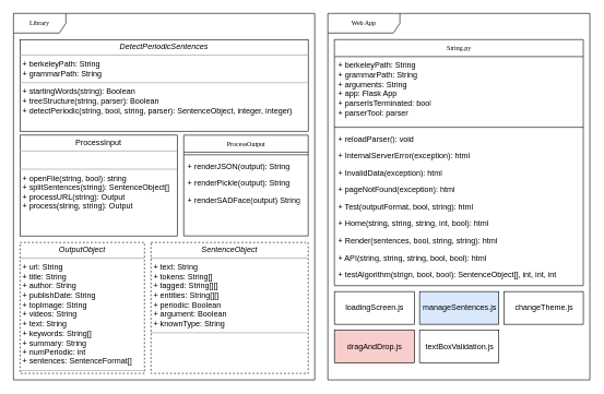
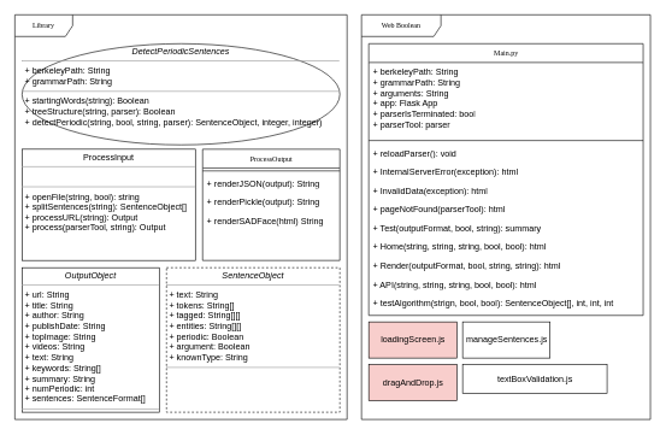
- <mxCell id="12" value="Web App" style="shape=umlFrame;whiteSpace=wrap;html=1;rounded=0;shadow=0;comic=0;labelBackgroundColor=none;strokeColor=#000000;strokeWidth=1;fillColor=#ffffff;fontFamily=Verdana;fontSize=10;fontColor=#000000;align=center;width=110;height=30;" vertex="1" parent="1"><mxGeometry x="500" y="20" width="400" height="560" as="geometry" /></mxCell>
+ <mxCell id="12" value="Web Boolean" style="shape=umlFrame;whiteSpace=wrap;html=1;rounded=0;shadow=0;comic=0;labelBackgroundColor=none;strokeColor=#000000;strokeWidth=1;fillColor=#ffffff;fontFamily=Verdana;fontSize=10;fontColor=#000000;align=center;width=110;height=30;" vertex="1" parent="1"><mxGeometry x="500" y="20" width="400" height="560" as="geometry" /></mxCell>
- <mxCell id="18" value="String.py" style="swimlane;html=1;fontStyle=0;childLayout=stackLayout;horizontal=1;startSize=26;fillColor=none;horizontalStack=0;resizeParent=1;resizeLast=0;collapsible=1;marginBottom=0;swimlaneFillColor=#ffffff;rounded=0;shadow=0;comic=0;labelBackgroundColor=none;strokeColor=#000000;strokeWidth=1;fontFamily=Verdana;fontSize=10;fontColor=#000000;align=center;" vertex="1" parent="1"><mxGeometry x="510" y="60" width="380" height="376" as="geometry" /></mxCell>
+ <mxCell id="18" value="Main.py" style="swimlane;html=1;fontStyle=0;childLayout=stackLayout;horizontal=1;startSize=26;fillColor=none;horizontalStack=0;resizeParent=1;resizeLast=0;collapsible=1;marginBottom=0;swimlaneFillColor=#ffffff;rounded=0;shadow=0;comic=0;labelBackgroundColor=none;strokeColor=#000000;strokeWidth=1;fontFamily=Verdana;fontSize=10;fontColor=#000000;align=center;" vertex="1" parent="1"><mxGeometry x="510" y="60" width="380" height="376" as="geometry" /></mxCell>
- <mxCell id="8" value="&lt;p style=&quot;margin: 0px ; margin-top: 4px ; text-align: center&quot;&gt;&lt;i&gt;DetectPeriodicSentences&lt;/i&gt;&lt;/p&gt;&lt;hr size=&quot;1&quot;&gt;&lt;p style=&quot;margin: 0px ; margin-left: 4px&quot;&gt;+ berkeleyPath: String&lt;br&gt;+ grammarPath: String&lt;/p&gt;&lt;hr size=&quot;1&quot;&gt;&lt;p style=&quot;margin: 0px ; margin-left: 4px&quot;&gt;+ startingWords(string): Boolean&lt;br&gt;+ treeStructure(string, parser): Boolean&lt;/p&gt;&lt;p style=&quot;margin: 0px ; margin-left: 4px&quot;&gt;+ detectPeriodic(string, bool, string, parser): SentenceObject, integer, integer)&lt;/p&gt;&lt;p style=&quot;margin: 0px ; margin-left: 4px&quot;&gt;&lt;br&gt;&lt;/p&gt;" style="verticalAlign=top;align=left;overflow=fill;fontSize=12;fontFamily=Helvetica;html=1;rounded=0;shadow=0;comic=0;labelBackgroundColor=none;strokeColor=#000000;strokeWidth=1;fillColor=#ffffff;" parent="1" vertex="1"><mxGeometry x="30" y="60" width="440" height="140" as="geometry" /></mxCell>
+ <mxCell id="8" value="&lt;p style=&quot;margin: 0px ; margin-top: 4px ; text-align: center&quot;&gt;&lt;i&gt;DetectPeriodicSentences&lt;/i&gt;&lt;/p&gt;&lt;hr size=&quot;1&quot;&gt;&lt;p style=&quot;margin: 0px ; margin-left: 4px&quot;&gt;+ berkeleyPath: String&lt;br&gt;+ grammarPath: String&lt;/p&gt;&lt;hr size=&quot;1&quot;&gt;&lt;p style=&quot;margin: 0px ; margin-left: 4px&quot;&gt;+ startingWords(string): Boolean&lt;br&gt;+ treeStructure(string, parser): Boolean&lt;/p&gt;&lt;p style=&quot;margin: 0px ; margin-left: 4px&quot;&gt;+ detectPeriodic(string, bool, string, parser): SentenceObject, integer, integer)&lt;/p&gt;&lt;p style=&quot;margin: 0px ; margin-left: 4px&quot;&gt;&lt;br&gt;&lt;/p&gt;" style="ellipse;verticalAlign=top;align=left;overflow=fill;fontSize=12;fontFamily=Helvetica;html=1;shadow=0;comic=0;labelBackgroundColor=none;strokeColor=#000000;strokeWidth=1;fillColor=#ffffff;" parent="1" vertex="1"><mxGeometry x="30" y="60" width="440" height="140" as="geometry" /></mxCell>
- <mxCell id="9" value="&lt;p style=&quot;margin: 0px ; margin-top: 4px ; text-align: center&quot;&gt;ProcessInput&lt;/p&gt;&lt;hr size=&quot;1&quot;&gt;&lt;p style=&quot;margin: 0px ; margin-left: 4px&quot;&gt;&lt;br&gt;&lt;/p&gt;&lt;hr size=&quot;1&quot;&gt;&lt;p style=&quot;margin: 0px ; margin-left: 4px&quot;&gt;+ openFile(string, bool): string&lt;/p&gt;&lt;p style=&quot;margin: 0px ; margin-left: 4px&quot;&gt;+ splitSentences(string): SentenceObject[]&lt;/p&gt;&lt;p style=&quot;margin: 0px ; margin-left: 4px&quot;&gt;+ processURL(string): Output&lt;/p&gt;&lt;p style=&quot;margin: 0px ; margin-left: 4px&quot;&gt;+ process(string, string): Output&lt;/p&gt;" style="verticalAlign=top;align=left;overflow=fill;fontSize=12;fontFamily=Helvetica;html=1;rounded=0;shadow=0;comic=0;labelBackgroundColor=none;strokeColor=#000000;strokeWidth=1;fillColor=#ffffff;" parent="1" vertex="1"><mxGeometry x="30" y="206" width="240" height="154" as="geometry" /></mxCell>
+ <mxCell id="9" value="&lt;p style=&quot;margin: 0px ; margin-top: 4px ; text-align: center&quot;&gt;ProcessInput&lt;/p&gt;&lt;hr size=&quot;1&quot;&gt;&lt;p style=&quot;margin: 0px ; margin-left: 4px&quot;&gt;&lt;br&gt;&lt;/p&gt;&lt;hr size=&quot;1&quot;&gt;&lt;p style=&quot;margin: 0px ; margin-left: 4px&quot;&gt;+ openFile(string, bool): string&lt;/p&gt;&lt;p style=&quot;margin: 0px ; margin-left: 4px&quot;&gt;+ splitSentences(string): SentenceObject[]&lt;/p&gt;&lt;p style=&quot;margin: 0px ; margin-left: 4px&quot;&gt;+ processURL(string): Output&lt;/p&gt;&lt;p style=&quot;margin: 0px ; margin-left: 4px&quot;&gt;+ process(parserTool, string): Output&lt;/p&gt;" style="verticalAlign=top;align=left;overflow=fill;fontSize=12;fontFamily=Helvetica;html=1;rounded=0;shadow=0;comic=0;labelBackgroundColor=none;strokeColor=#000000;strokeWidth=1;fillColor=#ffffff;" parent="1" vertex="1"><mxGeometry x="30" y="206" width="240" height="154" as="geometry" /></mxCell>
- <mxCell id="24" value="+ pageNotFound(exception): html" style="text;html=1;strokeColor=none;fillColor=none;align=left;verticalAlign=top;spacingLeft=4;spacingRight=4;whiteSpace=wrap;overflow=hidden;rotatable=0;points=[[0,0.5],[1,0.5]];portConstraint=eastwest;" vertex="1" parent="18"><mxGeometry y="216" width="380" height="26" as="geometry" /></mxCell>
+ <mxCell id="24" value="+ pageNotFound(parserTool): html" style="text;html=1;strokeColor=none;fillColor=none;align=left;verticalAlign=top;spacingLeft=4;spacingRight=4;whiteSpace=wrap;overflow=hidden;rotatable=0;points=[[0,0.5],[1,0.5]];portConstraint=eastwest;" vertex="1" parent="18"><mxGeometry y="216" width="380" height="26" as="geometry" /></mxCell>
- <mxCell id="7" value="+ renderSADFace(output) String" style="text;html=1;strokeColor=none;fillColor=none;align=left;verticalAlign=top;spacingLeft=4;spacingRight=4;whiteSpace=wrap;overflow=hidden;rotatable=0;points=[[0,0.5],[1,0.5]];portConstraint=eastwest;" parent="3" vertex="1"><mxGeometry y="86" width="190" height="26" as="geometry" /></mxCell>
+ <mxCell id="7" value="+ renderSADFace(html) String" style="text;html=1;strokeColor=none;fillColor=none;align=left;verticalAlign=top;spacingLeft=4;spacingRight=4;whiteSpace=wrap;overflow=hidden;rotatable=0;points=[[0,0.5],[1,0.5]];portConstraint=eastwest;" parent="3" vertex="1"><mxGeometry y="86" width="190" height="26" as="geometry" /></mxCell>
- <mxCell id="25" value="+ Test(outputFormat, bool, string): html" style="text;html=1;strokeColor=none;fillColor=none;align=left;verticalAlign=top;spacingLeft=4;spacingRight=4;whiteSpace=wrap;overflow=hidden;rotatable=0;points=[[0,0.5],[1,0.5]];portConstraint=eastwest;" vertex="1" parent="18"><mxGeometry y="242" width="380" height="26" as="geometry" /></mxCell>
+ <mxCell id="25" value="+ Test(outputFormat, bool, string): summary" style="text;html=1;strokeColor=none;fillColor=none;align=left;verticalAlign=top;spacingLeft=4;spacingRight=4;whiteSpace=wrap;overflow=hidden;rotatable=0;points=[[0,0.5],[1,0.5]];portConstraint=eastwest;" vertex="1" parent="18"><mxGeometry y="242" width="380" height="26" as="geometry" /></mxCell>
- <mxCell id="26" value="+ Home(string, string, string, int, bool): html" style="text;html=1;strokeColor=none;fillColor=none;align=left;verticalAlign=top;spacingLeft=4;spacingRight=4;whiteSpace=wrap;overflow=hidden;rotatable=0;points=[[0,0.5],[1,0.5]];portConstraint=eastwest;" vertex="1" parent="18"><mxGeometry y="268" width="380" height="26" as="geometry" /></mxCell>
+ <mxCell id="26" value="+ Home(string, string, string, bool, bool): html" style="text;html=1;strokeColor=none;fillColor=none;align=left;verticalAlign=top;spacingLeft=4;spacingRight=4;whiteSpace=wrap;overflow=hidden;rotatable=0;points=[[0,0.5],[1,0.5]];portConstraint=eastwest;" vertex="1" parent="18"><mxGeometry y="268" width="380" height="26" as="geometry" /></mxCell>
- <mxCell id="27" value="+ Render(sentences, bool, string, string): html" style="text;html=1;strokeColor=none;fillColor=none;align=left;verticalAlign=top;spacingLeft=4;spacingRight=4;whiteSpace=wrap;overflow=hidden;rotatable=0;points=[[0,0.5],[1,0.5]];portConstraint=eastwest;" vertex="1" parent="18"><mxGeometry y="294" width="380" height="26" as="geometry" /></mxCell>
+ <mxCell id="27" value="+ Render(outputFormat, bool, string, string): html" style="text;html=1;strokeColor=none;fillColor=none;align=left;verticalAlign=top;spacingLeft=4;spacingRight=4;whiteSpace=wrap;overflow=hidden;rotatable=0;points=[[0,0.5],[1,0.5]];portConstraint=eastwest;" vertex="1" parent="18"><mxGeometry y="294" width="380" height="26" as="geometry" /></mxCell>
- <mxCell id="11" value="&lt;p style=&quot;margin: 0px ; margin-top: 4px ; text-align: center&quot;&gt;&lt;i&gt;OutputObject&lt;/i&gt;&lt;/p&gt;&lt;hr size=&quot;1&quot;&gt;&lt;p style=&quot;margin: 0px ; margin-left: 4px&quot;&gt;+ url: String&lt;br&gt;&lt;/p&gt;&lt;p style=&quot;margin: 0px ; margin-left: 4px&quot;&gt;+ title: String&lt;/p&gt;&lt;p style=&quot;margin: 0px ; margin-left: 4px&quot;&gt;+ author: String&lt;/p&gt;&lt;p style=&quot;margin: 0px ; margin-left: 4px&quot;&gt;+ publishDate: String&lt;/p&gt;&lt;p style=&quot;margin: 0px ; margin-left: 4px&quot;&gt;+ topImage: String&lt;/p&gt;&lt;p style=&quot;margin: 0px ; margin-left: 4px&quot;&gt;+ videos: String&lt;/p&gt;&lt;p style=&quot;margin: 0px ; margin-left: 4px&quot;&gt;+ text: String&lt;/p&gt;&lt;p style=&quot;margin: 0px ; margin-left: 4px&quot;&gt;+ keywords: String[]&lt;/p&gt;&lt;p style=&quot;margin: 0px ; margin-left: 4px&quot;&gt;+ summary: String&lt;/p&gt;&lt;p style=&quot;margin: 0px ; margin-left: 4px&quot;&gt;+ numPeriodic: int&lt;/p&gt;&lt;p style=&quot;margin: 0px ; margin-left: 4px&quot;&gt;+ sentences: SentenceFormat[]&lt;/p&gt;&lt;hr size=&quot;1&quot;&gt;&lt;p style=&quot;margin: 0px ; margin-left: 4px&quot;&gt;&lt;br&gt;&lt;/p&gt;" style="verticalAlign=top;align=left;overflow=fill;fontSize=12;fontFamily=Helvetica;html=1;rounded=0;shadow=0;comic=0;labelBackgroundColor=none;strokeColor=#000000;strokeWidth=1;fillColor=#ffffff;dashed=1;" parent="1" vertex="1"><mxGeometry x="30" y="370" width="190" height="200" as="geometry" /></mxCell>
+ <mxCell id="11" value="&lt;p style=&quot;margin: 0px ; margin-top: 4px ; text-align: center&quot;&gt;&lt;i&gt;OutputObject&lt;/i&gt;&lt;/p&gt;&lt;hr size=&quot;1&quot;&gt;&lt;p style=&quot;margin: 0px ; margin-left: 4px&quot;&gt;+ url: String&lt;br&gt;&lt;/p&gt;&lt;p style=&quot;margin: 0px ; margin-left: 4px&quot;&gt;+ title: String&lt;/p&gt;&lt;p style=&quot;margin: 0px ; margin-left: 4px&quot;&gt;+ author: String&lt;/p&gt;&lt;p style=&quot;margin: 0px ; margin-left: 4px&quot;&gt;+ publishDate: String&lt;/p&gt;&lt;p style=&quot;margin: 0px ; margin-left: 4px&quot;&gt;+ topImage: String&lt;/p&gt;&lt;p style=&quot;margin: 0px ; margin-left: 4px&quot;&gt;+ videos: String&lt;/p&gt;&lt;p style=&quot;margin: 0px ; margin-left: 4px&quot;&gt;+ text: String&lt;/p&gt;&lt;p style=&quot;margin: 0px ; margin-left: 4px&quot;&gt;+ keywords: String[]&lt;/p&gt;&lt;p style=&quot;margin: 0px ; margin-left: 4px&quot;&gt;+ summary: String&lt;/p&gt;&lt;p style=&quot;margin: 0px ; margin-left: 4px&quot;&gt;+ numPeriodic: int&lt;/p&gt;&lt;p style=&quot;margin: 0px ; margin-left: 4px&quot;&gt;+ sentences: SentenceFormat[]&lt;/p&gt;&lt;hr size=&quot;1&quot;&gt;&lt;p style=&quot;margin: 0px ; margin-left: 4px&quot;&gt;&lt;br&gt;&lt;/p&gt;" style="verticalAlign=top;align=left;overflow=fill;fontSize=12;fontFamily=Helvetica;html=1;rounded=0;shadow=0;comic=0;labelBackgroundColor=none;strokeColor=#000000;strokeWidth=1;fillColor=#ffffff;" parent="1" vertex="1"><mxGeometry x="30" y="370" width="190" height="200" as="geometry" /></mxCell>
- <mxCell id="13" value="loadingScreen.js" style="html=1;" vertex="1" parent="1"><mxGeometry x="510" y="445" width="122" height="50" as="geometry" /></mxCell>
+ <mxCell id="13" value="loadingScreen.js" style="html=1;fillColor=#f8cecc;" vertex="1" parent="1"><mxGeometry x="510" y="445" width="122" height="50" as="geometry" /></mxCell>
- <mxCell id="17" value="manageSentences.js" style="html=1;fillColor=#dae8fc;" vertex="1" parent="1"><mxGeometry x="640" y="445" width="121" height="50" as="geometry" /></mxCell>
+ <mxCell id="17" value="manageSentences.js" style="html=1;" vertex="1" parent="1"><mxGeometry x="640" y="445" width="121" height="50" as="geometry" /></mxCell>
- <mxCell id="16" value="changeTheme.js" style="html=1;" vertex="1" parent="1"><mxGeometry x="769" y="445" width="121" height="50" as="geometry" /></mxCell>
- <mxCell id="15" value="textBoxValidation.js" style="html=1;" vertex="1" parent="1"><mxGeometry x="640" y="504" width="121" height="50" as="geometry" /></mxCell>
+ <mxCell id="15" value="textBoxValidation.js" style="html=1;" vertex="1" parent="1"><mxGeometry x="640" y="504" width="200" height="40" as="geometry" /></mxCell>
